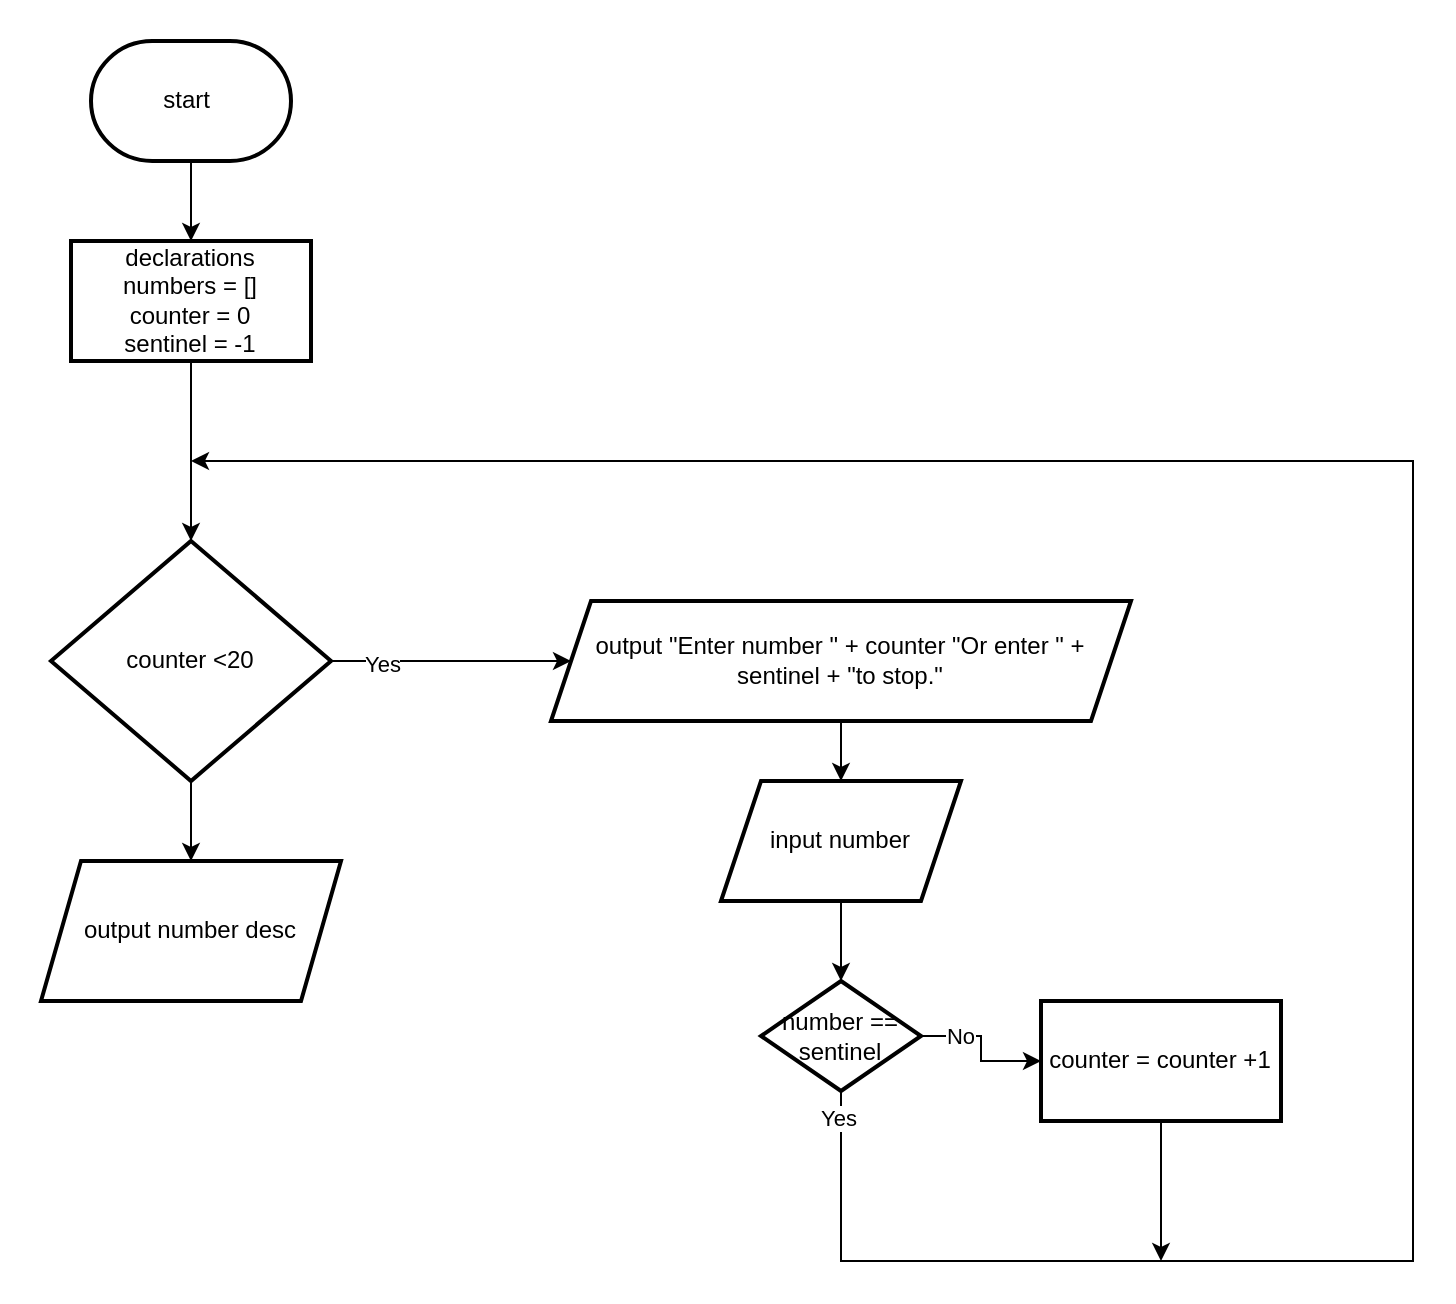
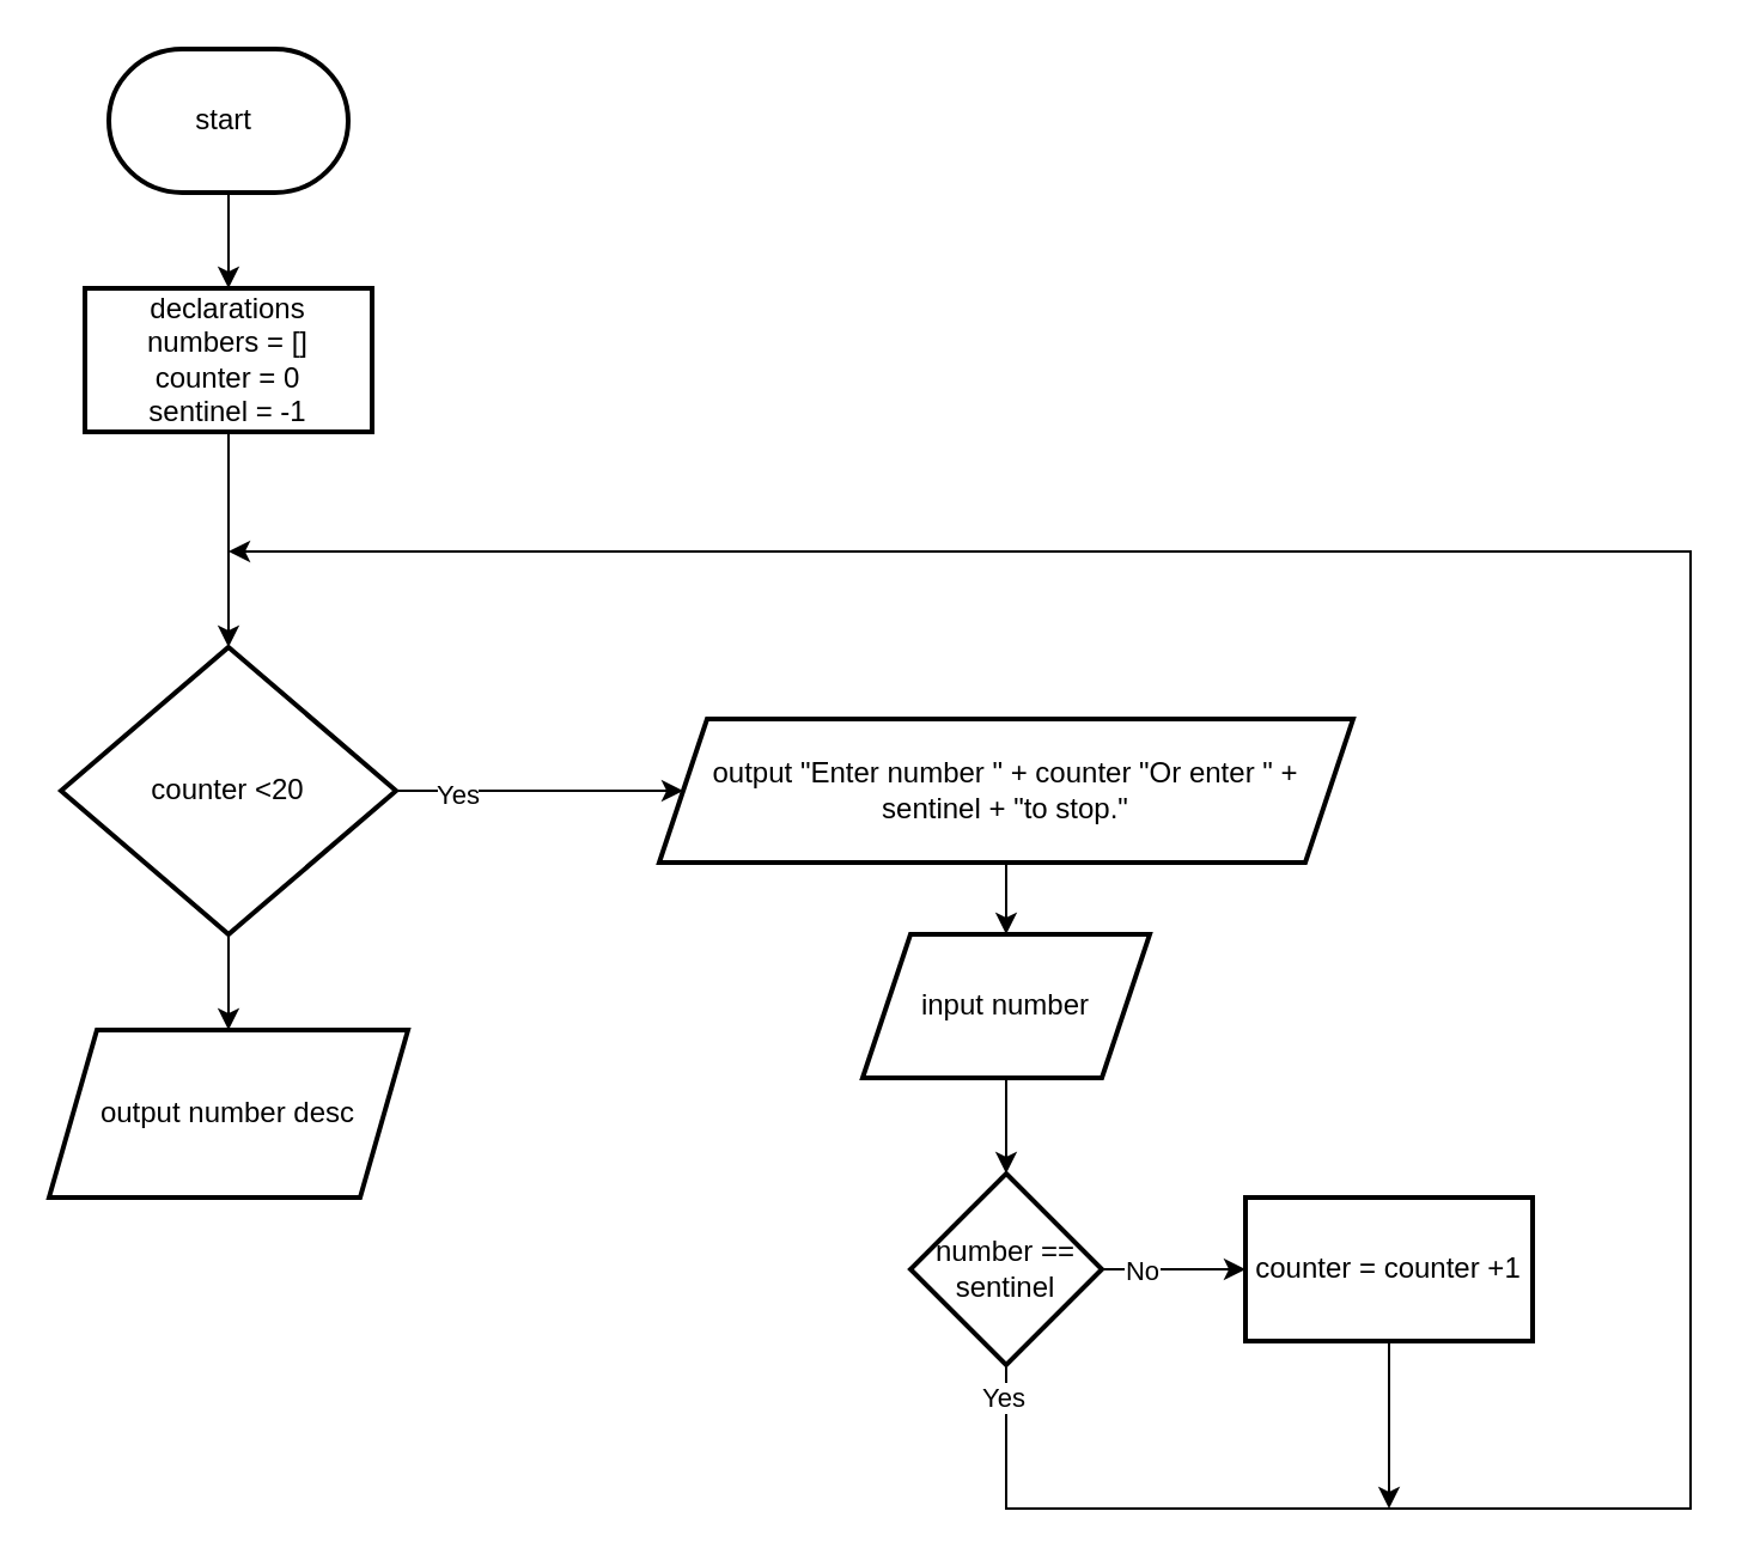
- <mxCell id="19" value="number == sentinel" style="rhombus;whiteSpace=wrap;html=1;strokeWidth=2;" vertex="1" parent="1"><mxGeometry x="380" y="490" width="80" height="55" as="geometry" /></mxCell>
+ <mxCell id="19" value="number == sentinel" style="rhombus;whiteSpace=wrap;html=1;strokeWidth=2;" vertex="1" parent="1"><mxGeometry x="380" y="490" width="80" height="80" as="geometry" /></mxCell>
